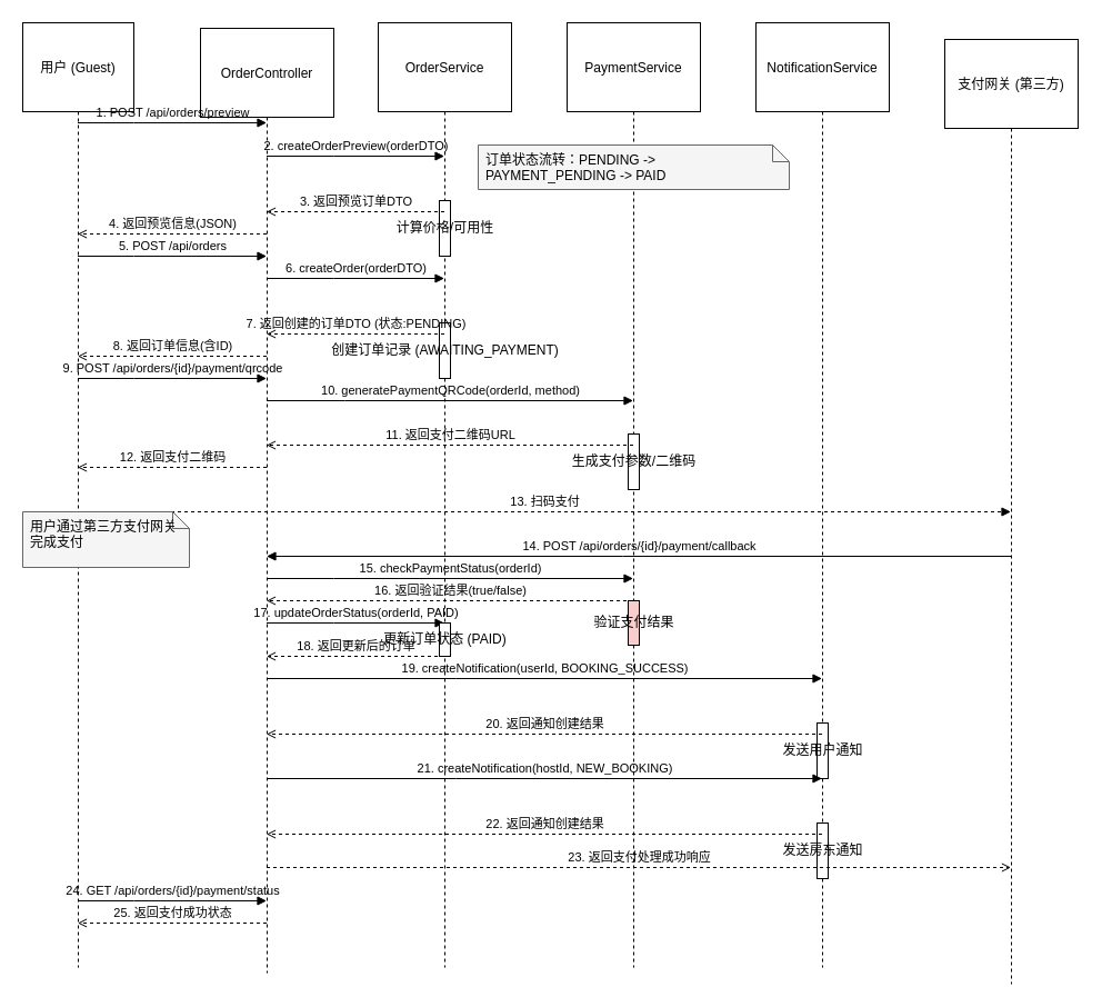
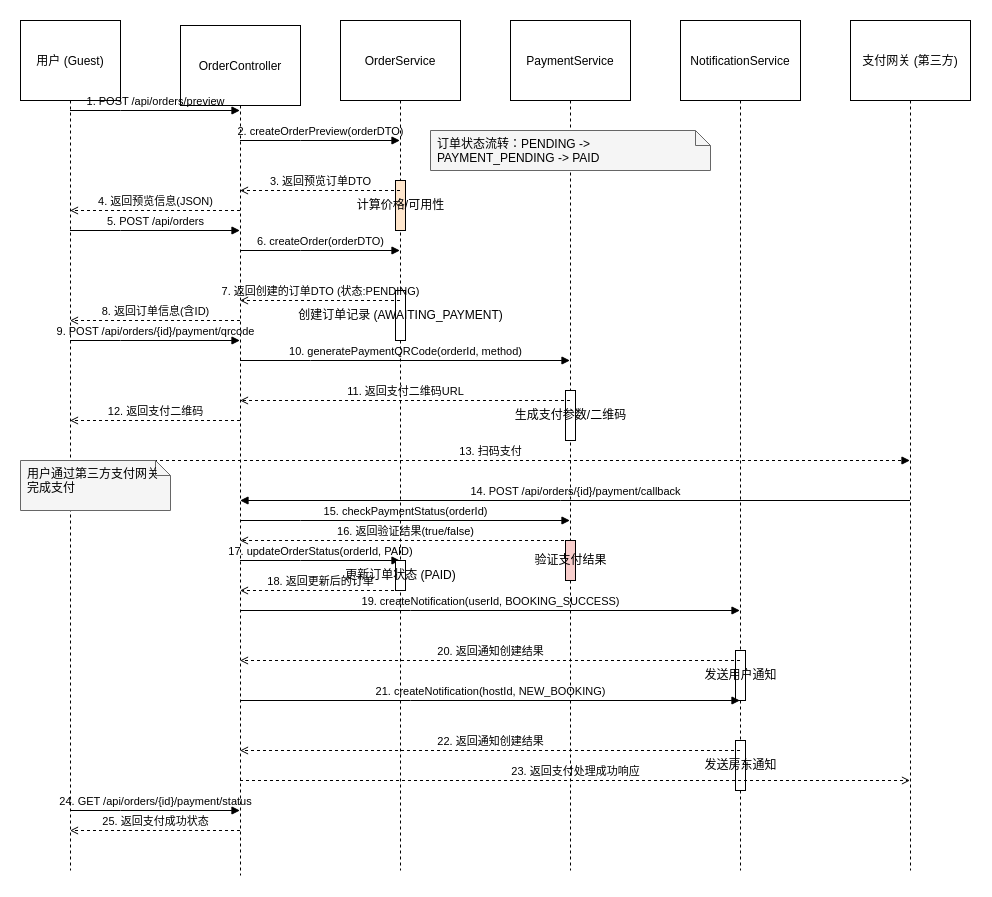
- <mxCell id="5" value="计算价格/可用性" style="html=1;points=[];align=center;imageAlign=center;verticalAlign=middle;labelBackgroundColor=none;" vertex="1" parent="4"><mxGeometry x="55" y="160" width="10" height="50" as="geometry" /></mxCell>
+ <mxCell id="5" value="计算价格/可用性" style="html=1;points=[];align=center;imageAlign=center;verticalAlign=middle;labelBackgroundColor=none;fillColor=#ffe6cc;" vertex="1" parent="4"><mxGeometry x="55" y="160" width="10" height="50" as="geometry" /></mxCell>
- <mxCell id="13" value="支付网关 (第三方)" style="shape=umlLifeline;perimeter=lifelinePerimeter;container=1;collapsible=0;recursiveResize=0;rounded=0;shadow=0;strokeWidth=1;size=80;" vertex="1" parent="1"><mxGeometry x="850" y="35" width="120" height="850" as="geometry" /></mxCell>
+ <mxCell id="13" value="支付网关 (第三方)" style="shape=umlLifeline;perimeter=lifelinePerimeter;container=1;collapsible=0;recursiveResize=0;rounded=0;shadow=0;strokeWidth=1;size=80;" vertex="1" parent="1"><mxGeometry x="850" y="20" width="120" height="850" as="geometry" /></mxCell>
